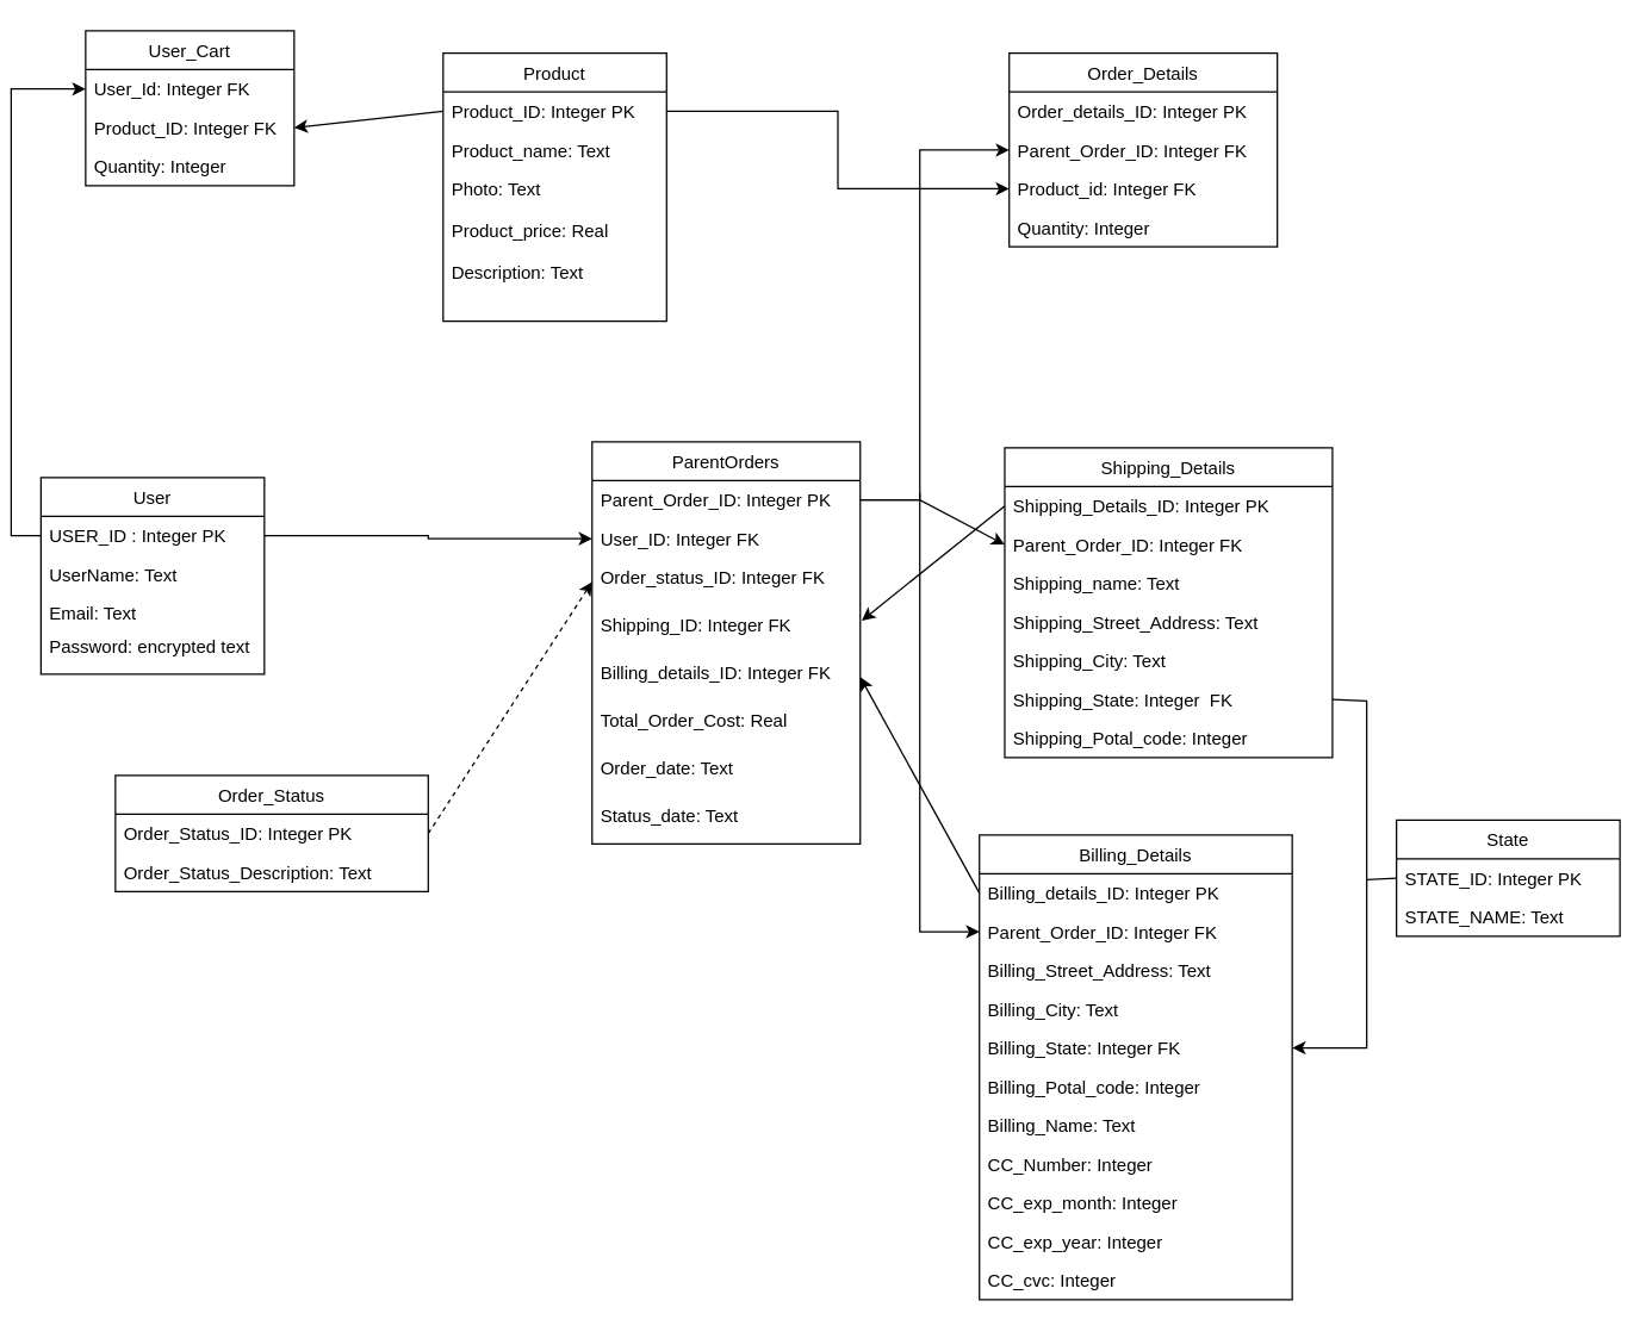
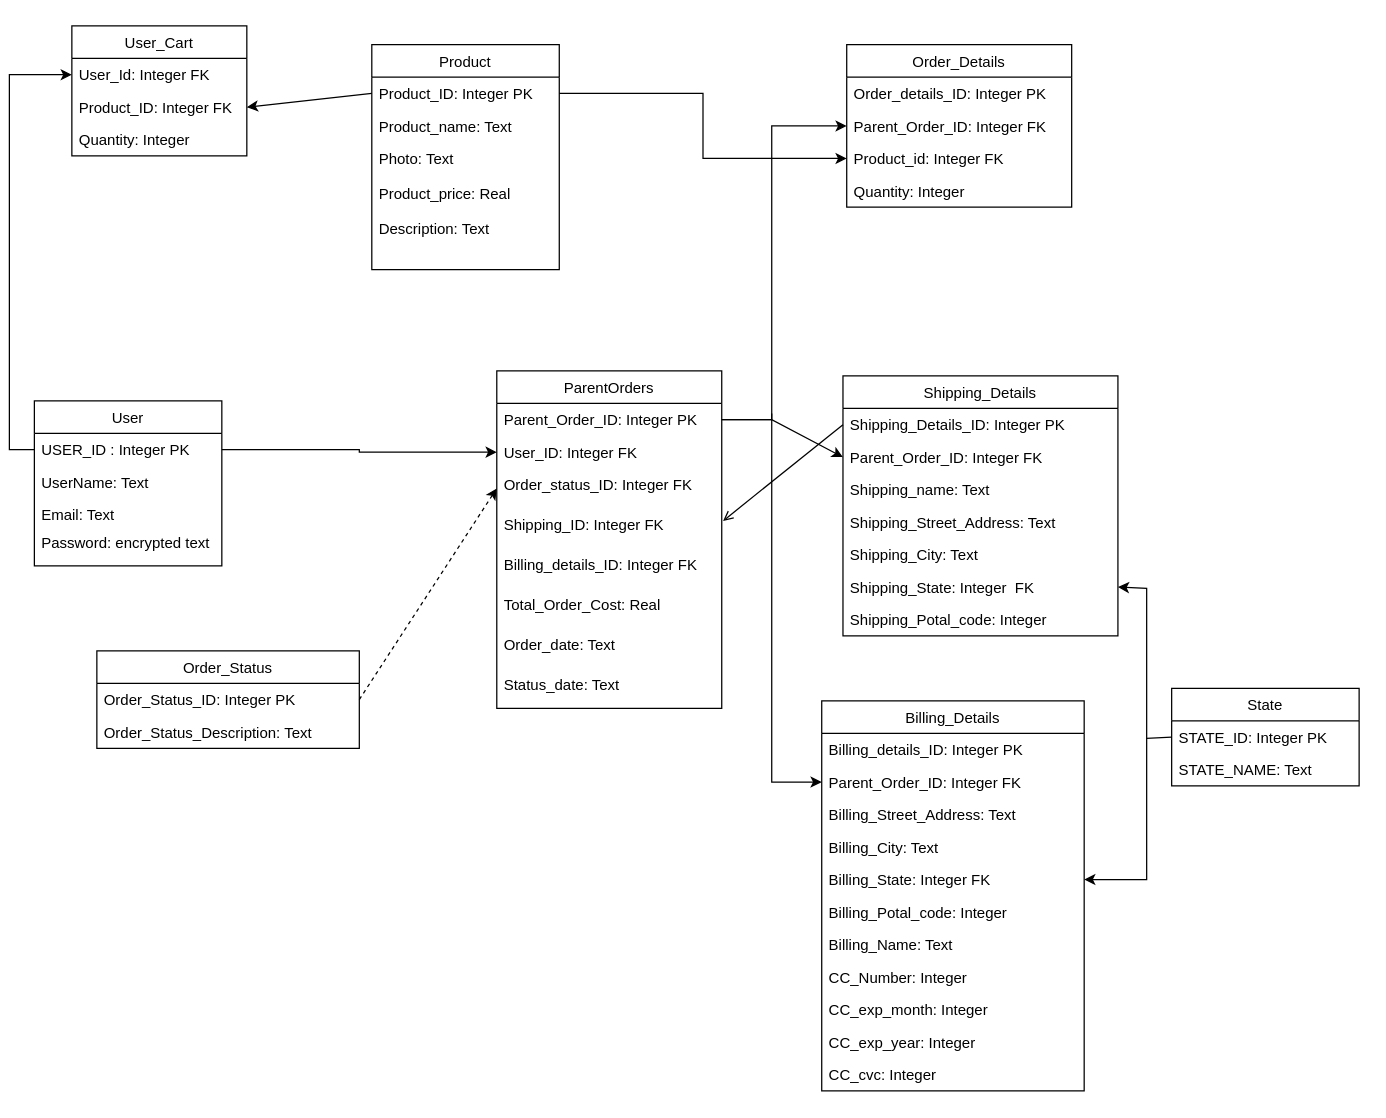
- <mxCell id="59" value="" style="endArrow=classic;html=1;rounded=0;entryX=1.006;entryY=0.313;entryDx=0;entryDy=0;entryPerimeter=0;exitX=0;exitY=0.5;exitDx=0;exitDy=0;" edge="1" parent="1" source="29" target="15"><mxGeometry width="50" height="50" relative="1" as="geometry"><mxPoint x="640" y="510" as="sourcePoint" /><mxPoint x="690" y="460" as="targetPoint" /></mxGeometry></mxCell>
+ <mxCell id="59" value="" style="endArrow=open;html=1;rounded=0;entryX=1.006;entryY=0.313;entryDx=0;entryDy=0;entryPerimeter=0;exitX=0;exitY=0.5;exitDx=0;exitDy=0;" edge="1" parent="1" source="29" target="15"><mxGeometry width="50" height="50" relative="1" as="geometry"><mxPoint x="640" y="510" as="sourcePoint" /><mxPoint x="690" y="460" as="targetPoint" /></mxGeometry></mxCell>
- <mxCell id="62" value="" style="endArrow=none;html=1;rounded=0;exitX=0;exitY=0.5;exitDx=0;exitDy=0;entryX=1;entryY=0.5;entryDx=0;entryDy=0;" edge="1" parent="1" source="37" target="34"><mxGeometry width="50" height="50" relative="1" as="geometry"><mxPoint x="640" y="470" as="sourcePoint" /><mxPoint x="960" y="320" as="targetPoint" /><Array as="points"><mxPoint x="910" y="590" /><mxPoint x="910" y="470" /></Array></mxGeometry></mxCell>
+ <mxCell id="62" value="" style="endArrow=classic;html=1;rounded=0;exitX=0;exitY=0.5;exitDx=0;exitDy=0;entryX=1;entryY=0.5;entryDx=0;entryDy=0;" edge="1" parent="1" source="37" target="34"><mxGeometry width="50" height="50" relative="1" as="geometry"><mxPoint x="640" y="470" as="sourcePoint" /><mxPoint x="960" y="320" as="targetPoint" /><Array as="points"><mxPoint x="910" y="590" /><mxPoint x="910" y="470" /></Array></mxGeometry></mxCell>
- <mxCell id="60" value="" style="endArrow=classic;html=1;rounded=0;exitX=0;exitY=0.5;exitDx=0;exitDy=0;entryX=1;entryY=0.5;entryDx=0;entryDy=0;" edge="1" parent="1" source="40" target="16"><mxGeometry width="50" height="50" relative="1" as="geometry"><mxPoint x="640" y="470" as="sourcePoint" /><mxPoint x="690" y="420" as="targetPoint" /></mxGeometry></mxCell>
